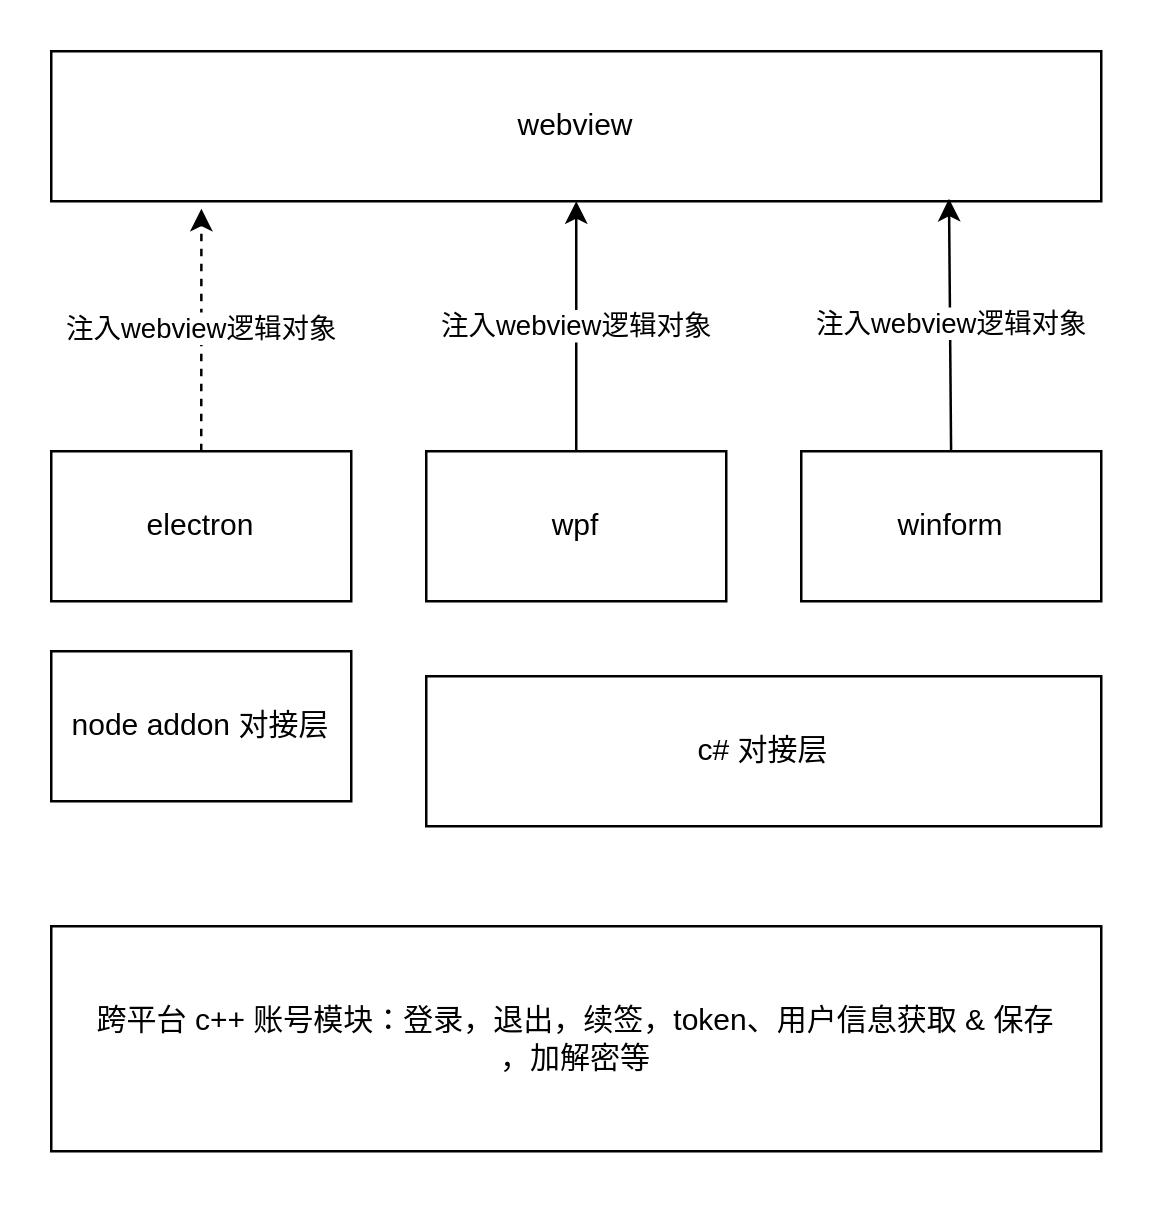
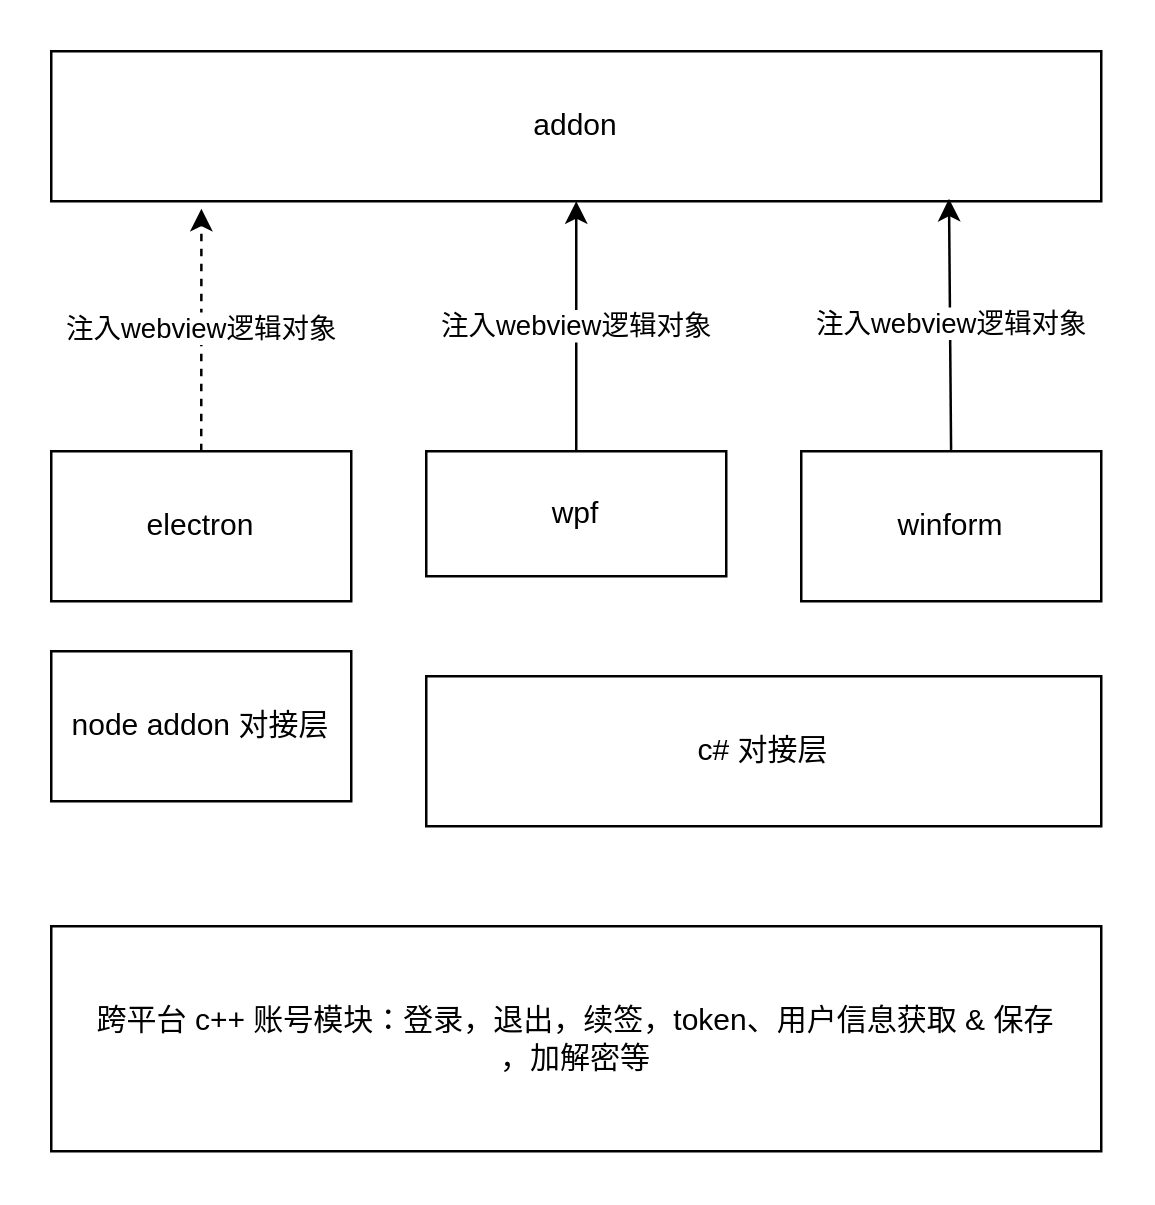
- <mxCell id="7" value="webview" style="rounded=0;whiteSpace=wrap;html=1;" vertex="1" parent="1"><mxGeometry x="20" y="20" width="420" height="60" as="geometry" /></mxCell>
+ <mxCell id="7" value="addon" style="rounded=0;whiteSpace=wrap;html=1;" vertex="1" parent="1"><mxGeometry x="20" y="20" width="420" height="60" as="geometry" /></mxCell>
- <mxCell id="3" value="wpf" style="rounded=0;whiteSpace=wrap;html=1;" vertex="1" parent="1"><mxGeometry x="170" y="180" width="120" height="60" as="geometry" /></mxCell>
+ <mxCell id="3" value="wpf" style="rounded=0;whiteSpace=wrap;html=1;" vertex="1" parent="1"><mxGeometry x="170" y="180" width="120" height="50" as="geometry" /></mxCell>
